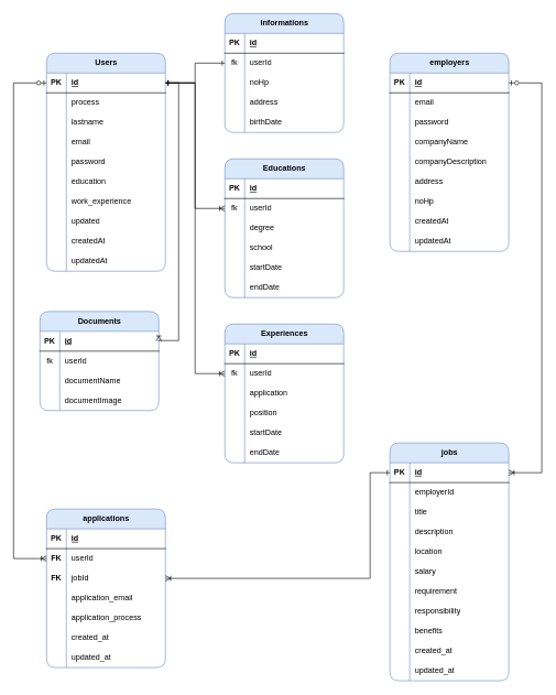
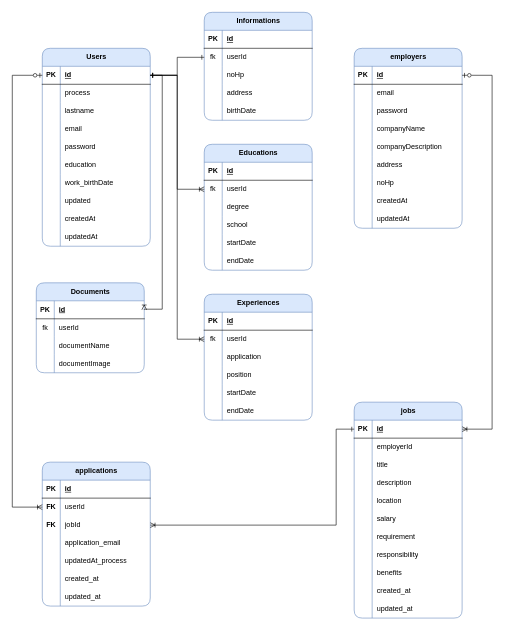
- <mxCell id="23" value="work_experience" style="shape=partialRectangle;connectable=0;fillColor=none;top=0;left=0;bottom=0;right=0;align=left;spacingLeft=6;overflow=hidden;whiteSpace=wrap;html=1;" parent="21" vertex="1"><mxGeometry x="30" width="150" height="30" as="geometry"><mxRectangle width="150" height="30" as="alternateBounds" /></mxGeometry></mxCell>
+ <mxCell id="23" value="work_birthDate" style="shape=partialRectangle;connectable=0;fillColor=none;top=0;left=0;bottom=0;right=0;align=left;spacingLeft=6;overflow=hidden;whiteSpace=wrap;html=1;" parent="21" vertex="1"><mxGeometry x="30" width="150" height="30" as="geometry"><mxRectangle width="150" height="30" as="alternateBounds" /></mxGeometry></mxCell>
- <mxCell id="82" value="application_process" style="shape=partialRectangle;connectable=0;fillColor=none;top=0;left=0;bottom=0;right=0;align=left;spacingLeft=6;overflow=hidden;whiteSpace=wrap;html=1;" parent="80" vertex="1"><mxGeometry x="30" width="150" height="30" as="geometry"><mxRectangle width="150" height="30" as="alternateBounds" /></mxGeometry></mxCell>
+ <mxCell id="82" value="updatedAt_process" style="shape=partialRectangle;connectable=0;fillColor=none;top=0;left=0;bottom=0;right=0;align=left;spacingLeft=6;overflow=hidden;whiteSpace=wrap;html=1;" parent="80" vertex="1"><mxGeometry x="30" width="150" height="30" as="geometry"><mxRectangle width="150" height="30" as="alternateBounds" /></mxGeometry></mxCell>
